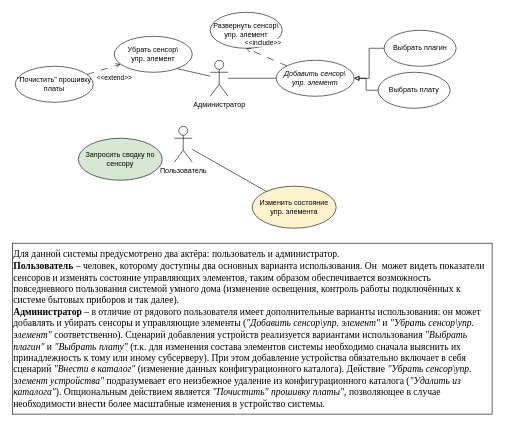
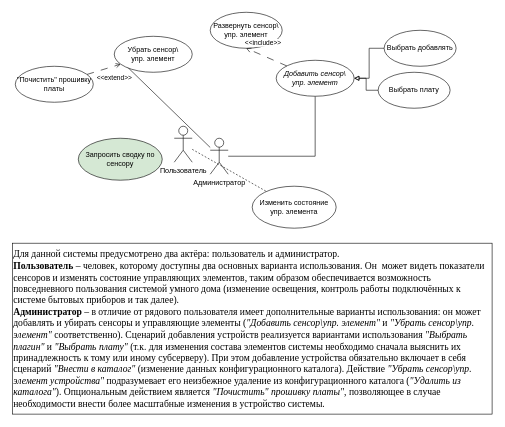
- <mxCell id="9" value="Выбрать плагин" style="ellipse;whiteSpace=wrap;html=1;" parent="1" vertex="1"><mxGeometry x="640" y="50" width="120" height="60" as="geometry" /></mxCell>
+ <mxCell id="9" value="Выбрать добавлять" style="ellipse;whiteSpace=wrap;html=1;" parent="1" vertex="1"><mxGeometry x="640" y="50" width="120" height="60" as="geometry" /></mxCell>
- <mxCell id="4" value="Администратор" style="shape=umlActor;verticalLabelPosition=bottom;verticalAlign=top;html=1;" parent="1" vertex="1"><mxGeometry x="350" y="100" width="30" height="60" as="geometry" /></mxCell>
+ <mxCell id="4" value="Администратор" style="shape=umlActor;verticalLabelPosition=bottom;verticalAlign=top;html=1;" parent="1" vertex="1"><mxGeometry x="350" y="230" width="30" height="60" as="geometry" /></mxCell>
- <mxCell id="6" style="rounded=0;orthogonalLoop=1;jettySize=auto;html=1;endArrow=none;endFill=0;" parent="1" source="7" target="14" edge="1"><mxGeometry relative="1" as="geometry" /></mxCell>
+ <mxCell id="6" style="rounded=0;orthogonalLoop=1;jettySize=auto;html=1;endArrow=none;endFill=0;dashed=1;" parent="1" source="7" target="14" edge="1"><mxGeometry relative="1" as="geometry" /></mxCell>
- <mxCell id="14" value="Изменить состояние упр. элемента" style="ellipse;whiteSpace=wrap;html=1;fillColor=#fff2cc;" parent="1" vertex="1"><mxGeometry x="420" y="310" width="140" height="70" as="geometry" /></mxCell>
+ <mxCell id="14" value="Изменить состояние упр. элемента" style="ellipse;whiteSpace=wrap;html=1;" parent="1" vertex="1"><mxGeometry x="420" y="310" width="140" height="70" as="geometry" /></mxCell>
